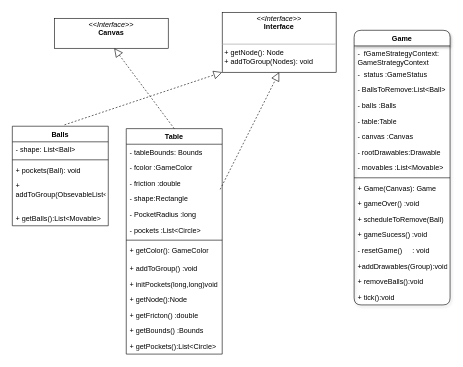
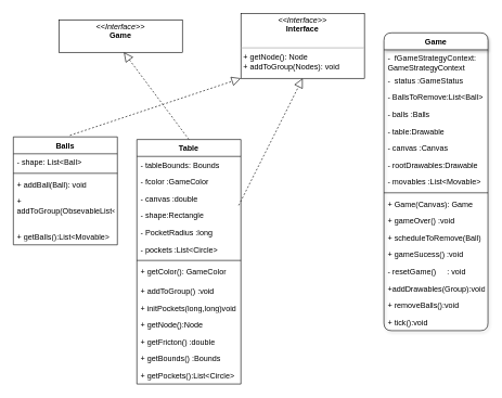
- <mxCell id="20" value="&lt;p style=&quot;margin:0px;margin-top:4px;text-align:center;&quot;&gt;&lt;i&gt;&amp;lt;&amp;lt;Interface&amp;gt;&amp;gt;&lt;/i&gt;&lt;br&gt;&lt;b&gt;Canvas&lt;/b&gt;&lt;/p&gt;&lt;p style=&quot;margin:0px;margin-left:4px;&quot;&gt;&lt;br&gt;&lt;/p&gt;&lt;hr size=&quot;1&quot;&gt;&lt;p style=&quot;margin:0px;margin-left:4px;&quot;&gt;&lt;br&gt;&lt;/p&gt;" style="verticalAlign=top;align=left;overflow=fill;fontSize=12;fontFamily=Helvetica;html=1;whiteSpace=wrap;" vertex="1" parent="1"><mxGeometry x="90" y="30" width="190" height="50" as="geometry" /></mxCell>
+ <mxCell id="20" value="&lt;p style=&quot;margin:0px;margin-top:4px;text-align:center;&quot;&gt;&lt;i&gt;&amp;lt;&amp;lt;Interface&amp;gt;&amp;gt;&lt;/i&gt;&lt;br&gt;&lt;b&gt;Game&lt;/b&gt;&lt;/p&gt;&lt;p style=&quot;margin:0px;margin-left:4px;&quot;&gt;&lt;br&gt;&lt;/p&gt;&lt;hr size=&quot;1&quot;&gt;&lt;p style=&quot;margin:0px;margin-left:4px;&quot;&gt;&lt;br&gt;&lt;/p&gt;" style="verticalAlign=top;align=left;overflow=fill;fontSize=12;fontFamily=Helvetica;html=1;whiteSpace=wrap;" vertex="1" parent="1"><mxGeometry x="90" y="30" width="190" height="50" as="geometry" /></mxCell>
- <mxCell id="7" value="- table:Table" style="text;strokeColor=none;fillColor=none;align=left;verticalAlign=top;spacingLeft=4;spacingRight=4;overflow=hidden;rotatable=0;points=[[0,0.5],[1,0.5]];portConstraint=eastwest;whiteSpace=wrap;html=1;" vertex="1" parent="2"><mxGeometry y="138" width="160" height="26" as="geometry" /></mxCell>
+ <mxCell id="7" value="- table:Drawable" style="text;strokeColor=none;fillColor=none;align=left;verticalAlign=top;spacingLeft=4;spacingRight=4;overflow=hidden;rotatable=0;points=[[0,0.5],[1,0.5]];portConstraint=eastwest;whiteSpace=wrap;html=1;" vertex="1" parent="2"><mxGeometry y="138" width="160" height="26" as="geometry" /></mxCell>
- <mxCell id="24" value="+ pockets(Ball): void" style="text;strokeColor=none;fillColor=none;align=left;verticalAlign=top;spacingLeft=4;spacingRight=4;overflow=hidden;rotatable=0;points=[[0,0.5],[1,0.5]];portConstraint=eastwest;whiteSpace=wrap;html=1;" vertex="1" parent="21"><mxGeometry y="60" width="160" height="26" as="geometry" /></mxCell>
+ <mxCell id="24" value="+ addBall(Ball): void" style="text;strokeColor=none;fillColor=none;align=left;verticalAlign=top;spacingLeft=4;spacingRight=4;overflow=hidden;rotatable=0;points=[[0,0.5],[1,0.5]];portConstraint=eastwest;whiteSpace=wrap;html=1;" vertex="1" parent="21"><mxGeometry y="60" width="160" height="26" as="geometry" /></mxCell>
- <mxCell id="30" value="- friction :double" style="text;strokeColor=none;fillColor=none;align=left;verticalAlign=top;spacingLeft=4;spacingRight=4;overflow=hidden;rotatable=0;points=[[0,0.5],[1,0.5]];portConstraint=eastwest;whiteSpace=wrap;html=1;" vertex="1" parent="27"><mxGeometry y="78" width="160" height="26" as="geometry" /></mxCell>
+ <mxCell id="30" value="- canvas :double" style="text;strokeColor=none;fillColor=none;align=left;verticalAlign=top;spacingLeft=4;spacingRight=4;overflow=hidden;rotatable=0;points=[[0,0.5],[1,0.5]];portConstraint=eastwest;whiteSpace=wrap;html=1;" vertex="1" parent="27"><mxGeometry y="78" width="160" height="26" as="geometry" /></mxCell>
